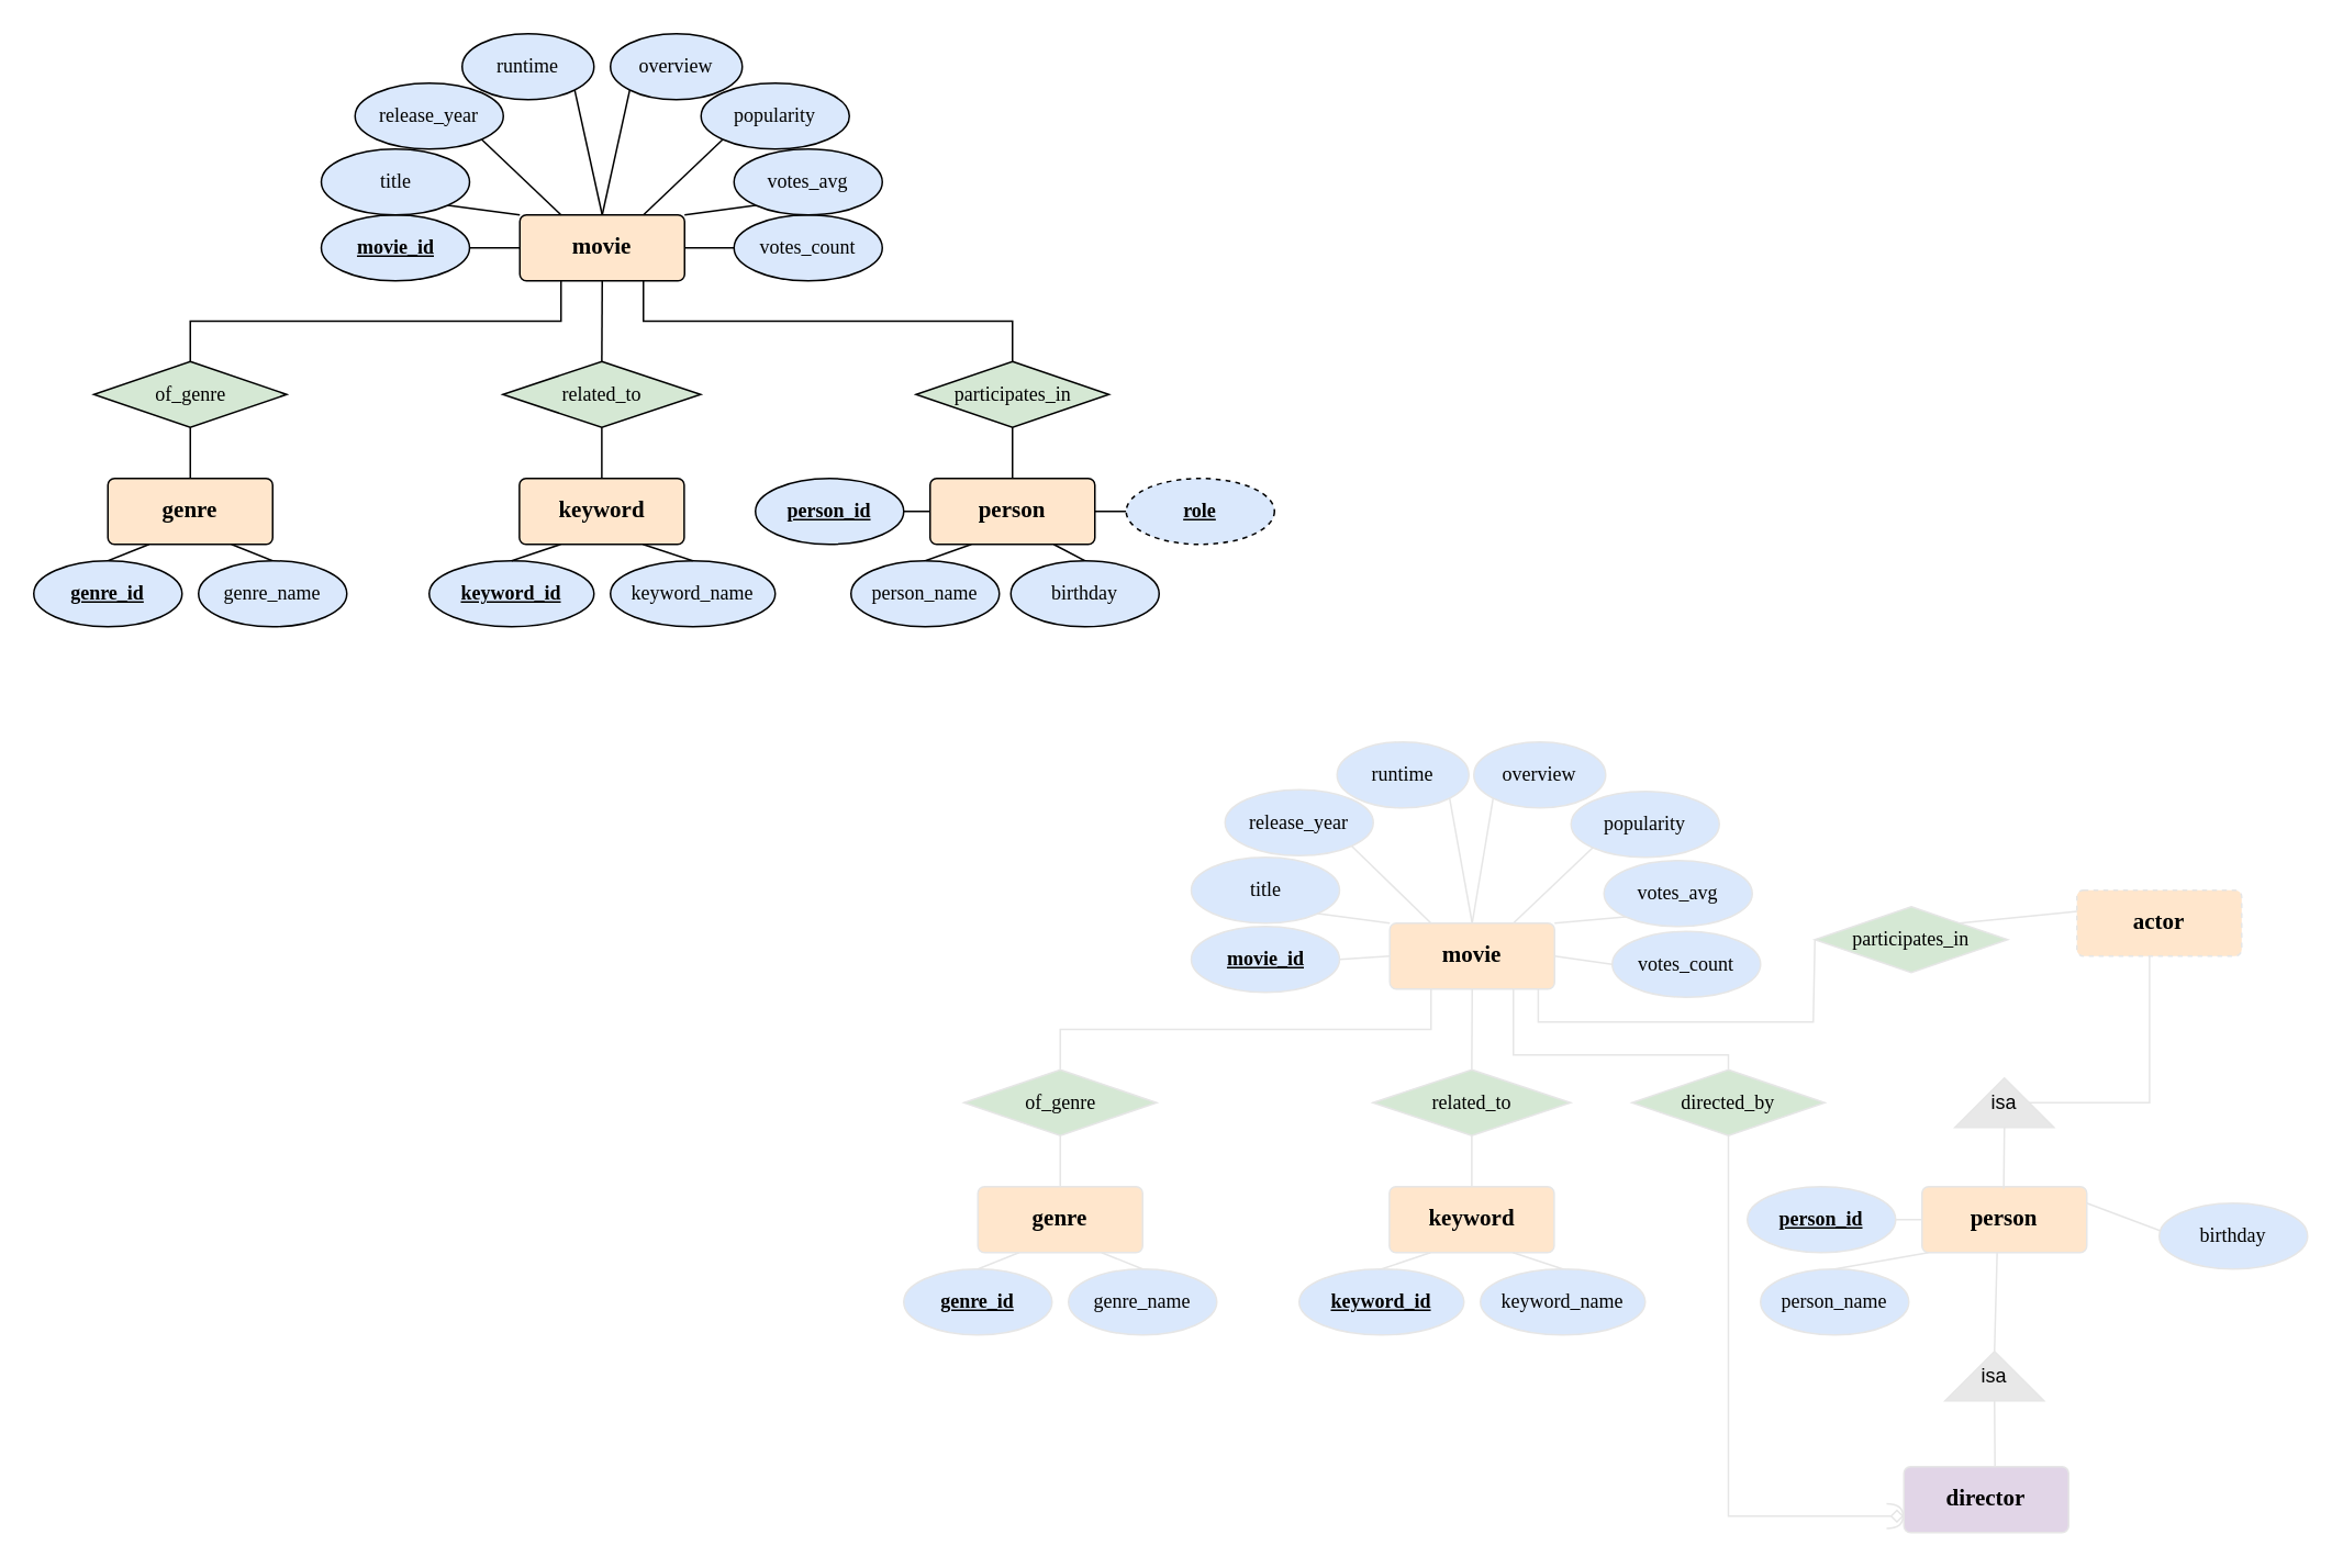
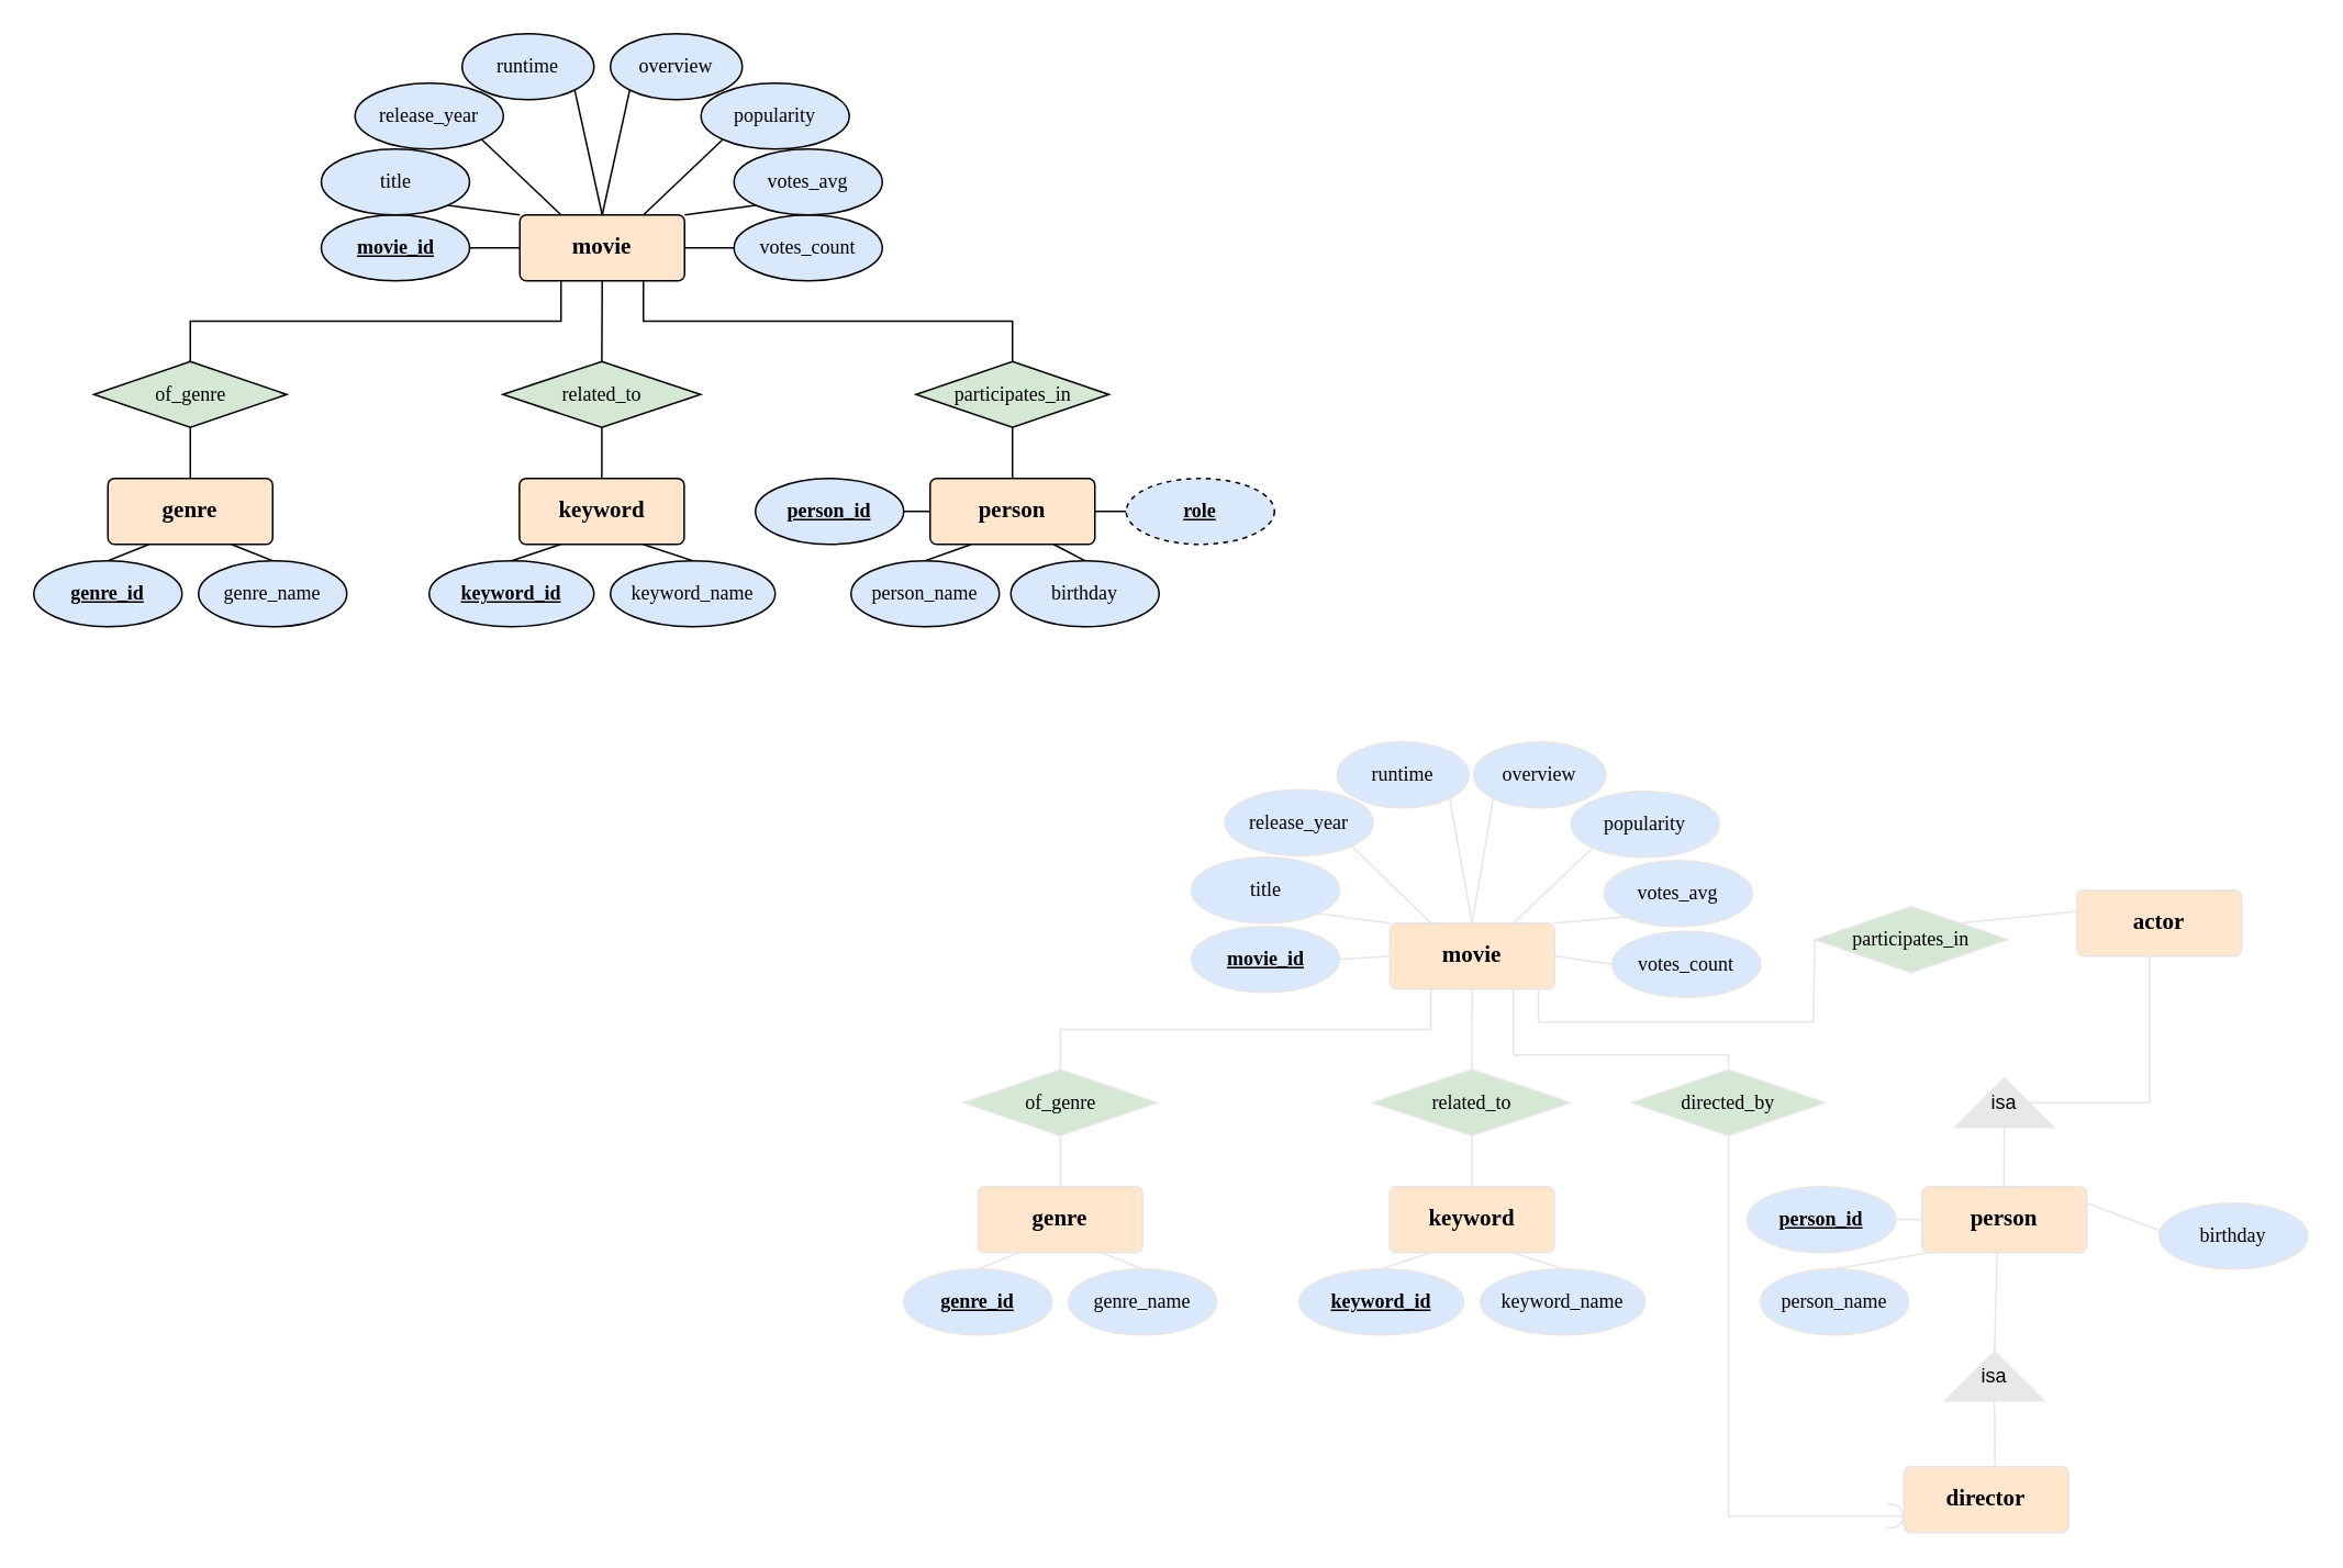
- <mxCell id="96" value="actor" style="rounded=1;arcSize=10;whiteSpace=wrap;html=1;align=center;fontSize=14;fontFamily=Verdana;fillColor=#ffe6cc;strokeColor=#E6E6E6;fontStyle=1;dashed=1;" vertex="1" parent="1"><mxGeometry x="1260" y="540" width="100" height="40" as="geometry" /></mxCell>
+ <mxCell id="96" value="actor" style="rounded=1;arcSize=10;whiteSpace=wrap;html=1;align=center;fontSize=14;fontFamily=Verdana;fillColor=#ffe6cc;strokeColor=#E6E6E6;fontStyle=1" vertex="1" parent="1"><mxGeometry x="1260" y="540" width="100" height="40" as="geometry" /></mxCell>
- <mxCell id="95" value="director" style="rounded=1;arcSize=10;whiteSpace=wrap;html=1;align=center;fontSize=14;fontFamily=Verdana;fillColor=#e1d5e7;strokeColor=#E6E6E6;fontStyle=1;" vertex="1" parent="1"><mxGeometry x="1155" y="890" width="100" height="40" as="geometry" /></mxCell>
+ <mxCell id="95" value="director" style="rounded=1;arcSize=10;whiteSpace=wrap;html=1;align=center;fontSize=14;fontFamily=Verdana;fillColor=#ffe6cc;strokeColor=#E6E6E6;fontStyle=1" vertex="1" parent="1"><mxGeometry x="1155" y="890" width="100" height="40" as="geometry" /></mxCell>
- <mxCell id="91" style="edgeStyle=orthogonalEdgeStyle;rounded=0;orthogonalLoop=1;jettySize=auto;html=1;exitX=0.5;exitY=1;exitDx=0;exitDy=0;entryX=0;entryY=0.75;entryDx=0;entryDy=0;endArrow=diamond;endFill=0;strokeColor=#E6E6E6;" edge="1" parent="1" source="92" target="95"><mxGeometry relative="1" as="geometry" /></mxCell>
+ <mxCell id="91" style="edgeStyle=orthogonalEdgeStyle;rounded=0;orthogonalLoop=1;jettySize=auto;html=1;exitX=0.5;exitY=1;exitDx=0;exitDy=0;entryX=0;entryY=0.75;entryDx=0;entryDy=0;endArrow=none;endFill=0;strokeColor=#E6E6E6;" edge="1" parent="1" source="92" target="95"><mxGeometry relative="1" as="geometry" /></mxCell>
